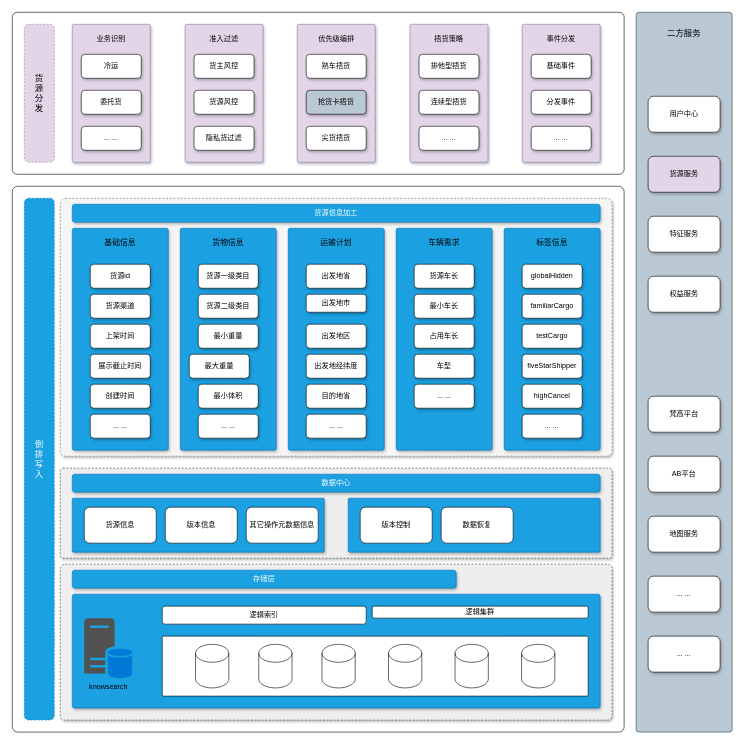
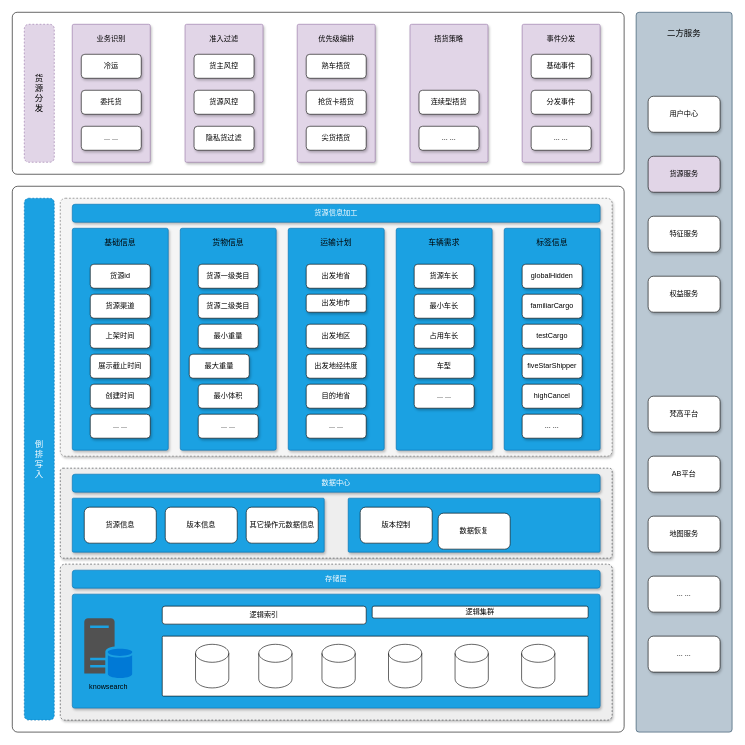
- <mxCell id="79" value="排他型捂货" style="rounded=1;whiteSpace=wrap;html=1;shadow=1;" parent="76" vertex="1"><mxGeometry x="15" y="50" width="100" height="40" as="geometry" /></mxCell>
- <mxCell id="86" value="抢货卡捂货" style="rounded=1;whiteSpace=wrap;html=1;shadow=1;fillColor=#bac8d3;" parent="82" vertex="1"><mxGeometry x="15" y="110" width="100" height="40" as="geometry" /></mxCell>
+ <mxCell id="86" value="抢货卡捂货" style="rounded=1;whiteSpace=wrap;html=1;shadow=1;" parent="82" vertex="1"><mxGeometry x="15" y="110" width="100" height="40" as="geometry" /></mxCell>
- <mxCell id="53" value="数据恢复" style="rounded=1;whiteSpace=wrap;html=1;" parent="1" vertex="1"><mxGeometry x="735" y="845" width="120" height="60" as="geometry" /></mxCell>
+ <mxCell id="53" value="数据恢复" style="rounded=1;whiteSpace=wrap;html=1;" parent="1" vertex="1"><mxGeometry x="730" y="855" width="120" height="60" as="geometry" /></mxCell>
- <mxCell id="55" value="存储层" style="text;html=1;align=center;verticalAlign=middle;whiteSpace=wrap;rounded=1;fillColor=#1ba1e2;fontColor=#ffffff;strokeColor=#006EAF;shadow=1;" parent="1" vertex="1"><mxGeometry x="120" y="950" width="640" height="30" as="geometry" /></mxCell>
+ <mxCell id="55" value="存储层" style="text;html=1;align=center;verticalAlign=middle;whiteSpace=wrap;rounded=1;fillColor=#1ba1e2;fontColor=#ffffff;strokeColor=#006EAF;shadow=1;" parent="1" vertex="1"><mxGeometry x="120" y="950" width="880" height="30" as="geometry" /></mxCell>
